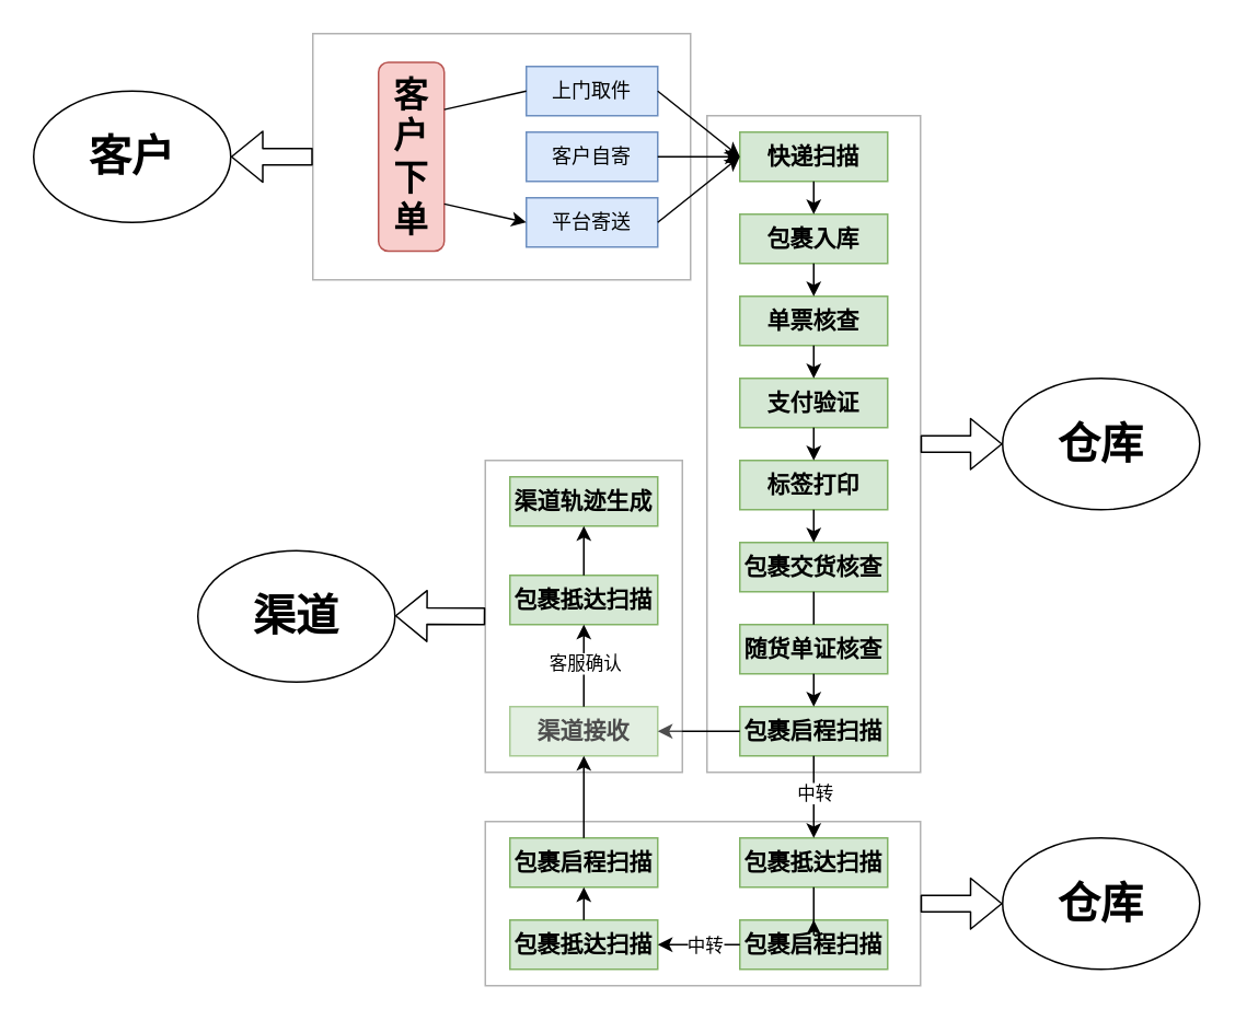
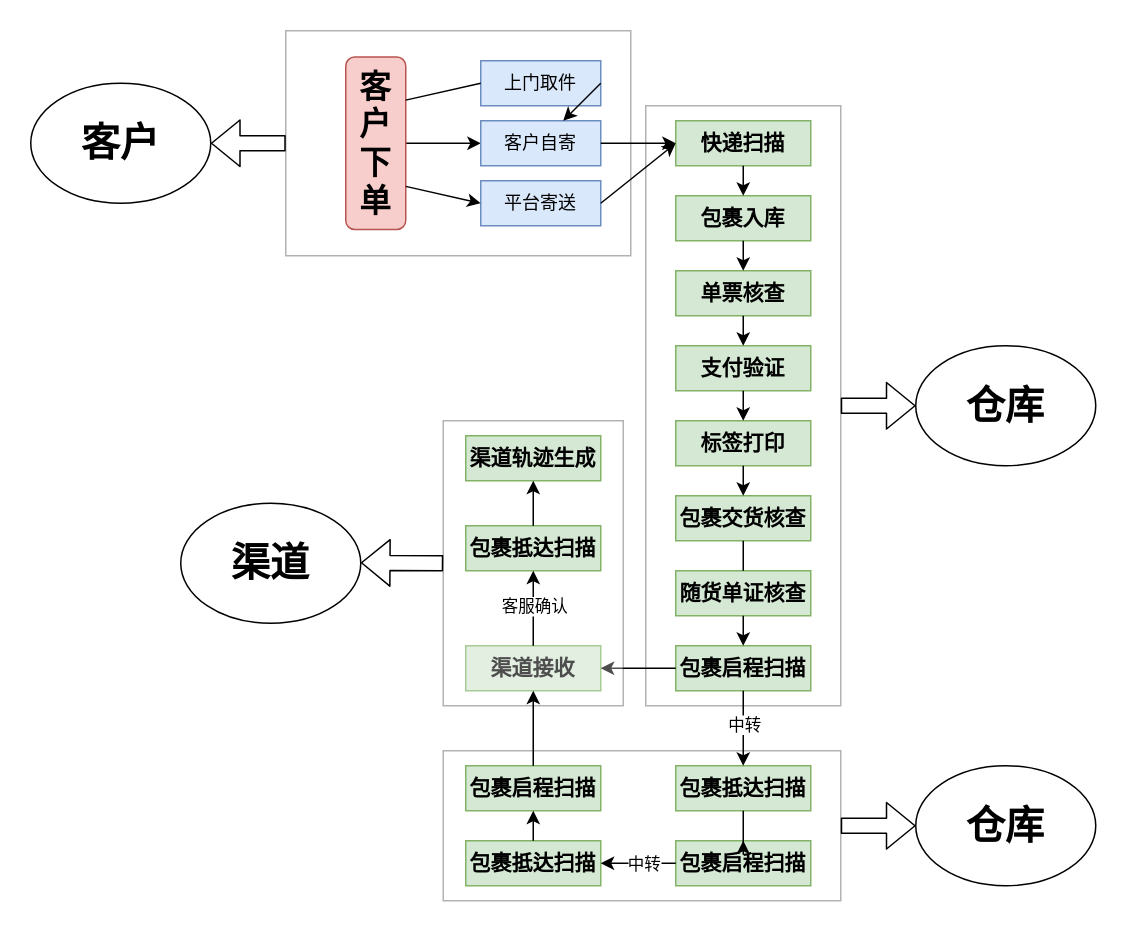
- <mxCell id="13" value="" style="endArrow=classic;html=1;fontSize=14;exitX=1;exitY=0.5;exitDx=0;exitDy=0;entryX=0;entryY=0.5;entryDx=0;entryDy=0;" parent="1" source="7" target="12" edge="1"><mxGeometry width="50" height="50" relative="1" as="geometry"><mxPoint x="470" y="120" as="sourcePoint" /><mxPoint x="520" y="70" as="targetPoint" /></mxGeometry></mxCell>
+ <mxCell id="13" value="" style="endArrow=classic;html=1;fontSize=14;exitX=1;exitY=0.5;exitDx=0;exitDy=0;" parent="1" source="7" target="8" edge="1"><mxGeometry width="50" height="50" relative="1" as="geometry"><mxPoint x="470" y="120" as="sourcePoint" /><mxPoint x="520" y="70" as="targetPoint" /></mxGeometry></mxCell>
+ <mxCell id="5" style="edgeStyle=orthogonalEdgeStyle;rounded=0;orthogonalLoop=1;jettySize=auto;html=1;exitX=1;exitY=0.5;exitDx=0;exitDy=0;entryX=0;entryY=0.5;entryDx=0;entryDy=0;" parent="1" source="6" target="8" edge="1"><mxGeometry relative="1" as="geometry" /></mxCell>
